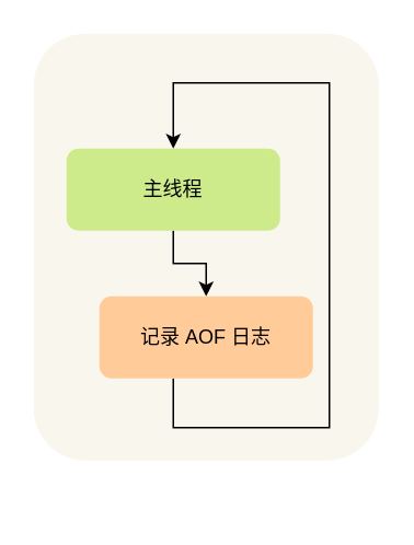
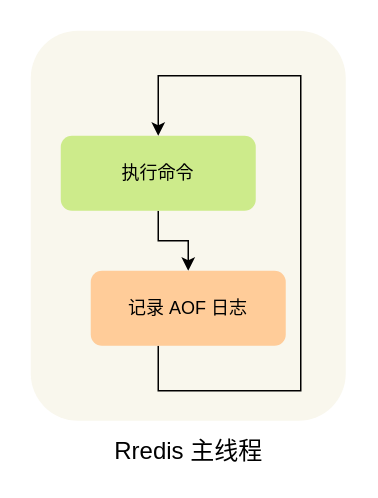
- <mxCell id="4" value="主线程" style="rounded=1;whiteSpace=wrap;html=1;fillColor=#cdeb8b;strokeColor=none;" vertex="1" parent="1"><mxGeometry x="40" y="90" width="130" height="50" as="geometry" /></mxCell>
+ <mxCell id="4" value="执行命令" style="rounded=1;whiteSpace=wrap;html=1;fillColor=#cdeb8b;strokeColor=none;" vertex="1" parent="1"><mxGeometry x="40" y="90" width="130" height="50" as="geometry" /></mxCell>
+ <mxCell id="7" value="Rredis 主线程" style="text;html=1;align=center;verticalAlign=middle;resizable=0;points=[];autosize=1;strokeColor=none;fontSize=16;" vertex="1" parent="1"><mxGeometry x="70" y="290" width="110" height="20" as="geometry" /></mxCell>
